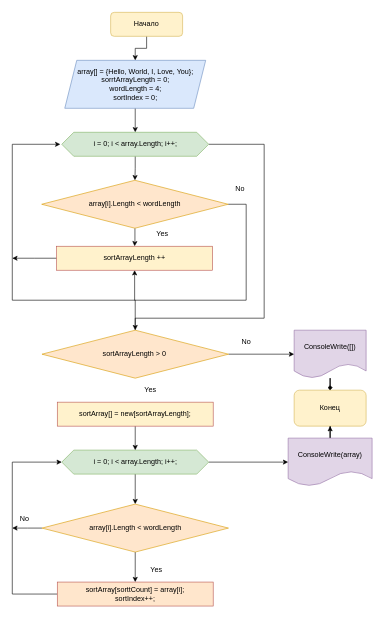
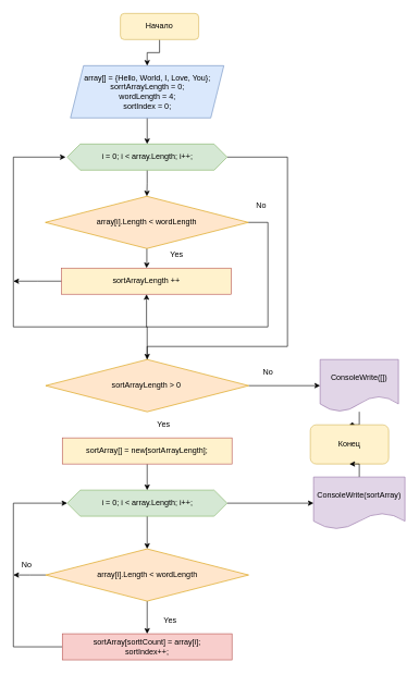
- <mxCell id="24" value="Конец" style="rounded=1;whiteSpace=wrap;html=1;fillColor=#fff2cc;strokeColor=#d6b656;" parent="1" vertex="1"><mxGeometry x="490" y="650" width="120" height="60" as="geometry" /></mxCell>
+ <mxCell id="24" value="Конец" style="rounded=1;whiteSpace=wrap;html=1;fillColor=#fff2cc;strokeColor=#d6b656;" parent="1" vertex="1"><mxGeometry x="475" y="650" width="120" height="60" as="geometry" /></mxCell>
- <mxCell id="34" value="ConsoleWrite(array)" style="shape=document;whiteSpace=wrap;html=1;boundedLbl=1;fillColor=#e1d5e7;strokeColor=#9673a6;size=0.312;" parent="1" vertex="1"><mxGeometry x="480" y="730" width="140" height="80" as="geometry" /></mxCell>
+ <mxCell id="34" value="ConsoleWrite(sortArray)" style="shape=document;whiteSpace=wrap;html=1;boundedLbl=1;fillColor=#e1d5e7;strokeColor=#9673a6;size=0.312;" parent="1" vertex="1"><mxGeometry x="480" y="730" width="140" height="80" as="geometry" /></mxCell>
- <mxCell id="30" value="sortArray[sorttCount] = array[i];&lt;br&gt;sortIndex++;" style="rounded=0;whiteSpace=wrap;html=1;fillColor=#ffe6cc;strokeColor=#b85450;" parent="1" vertex="1"><mxGeometry x="95" y="970" width="260" height="40" as="geometry" /></mxCell>
+ <mxCell id="30" value="sortArray[sorttCount] = array[i];&lt;br&gt;sortIndex++;" style="rounded=0;whiteSpace=wrap;html=1;fillColor=#f8cecc;strokeColor=#b85450;" parent="1" vertex="1"><mxGeometry x="95" y="970" width="260" height="40" as="geometry" /></mxCell>
